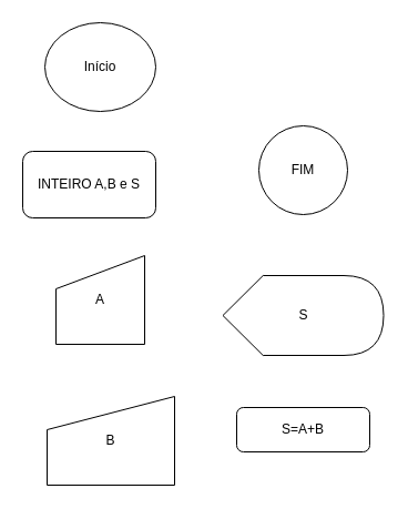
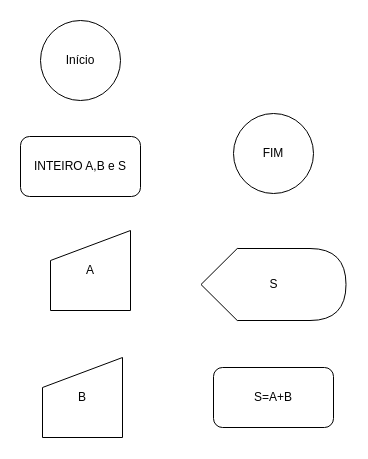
- <mxCell id="2" value="Início" style="ellipse;whiteSpace=wrap;html=1;aspect=fixed;" vertex="1" parent="1"><mxGeometry x="40" y="20" width="100" height="80" as="geometry" /></mxCell>
+ <mxCell id="2" value="Início" style="ellipse;whiteSpace=wrap;html=1;aspect=fixed;" vertex="1" parent="1"><mxGeometry x="40" y="20" width="80" height="80" as="geometry" /></mxCell>
- <mxCell id="6" value="S=A+B" style="rounded=1;whiteSpace=wrap;html=1;" vertex="1" parent="1"><mxGeometry x="213" y="367" width="120" height="40" as="geometry" /></mxCell>
+ <mxCell id="6" value="S=A+B" style="rounded=1;whiteSpace=wrap;html=1;" vertex="1" parent="1"><mxGeometry x="213" y="367" width="120" height="60" as="geometry" /></mxCell>
- <mxCell id="5" value="B" style="shape=manualInput;whiteSpace=wrap;html=1;" vertex="1" parent="1"><mxGeometry x="42" y="357" width="115" height="80" as="geometry" /></mxCell>
+ <mxCell id="5" value="B" style="shape=manualInput;whiteSpace=wrap;html=1;" vertex="1" parent="1"><mxGeometry x="42" y="357" width="80" height="80" as="geometry" /></mxCell>
